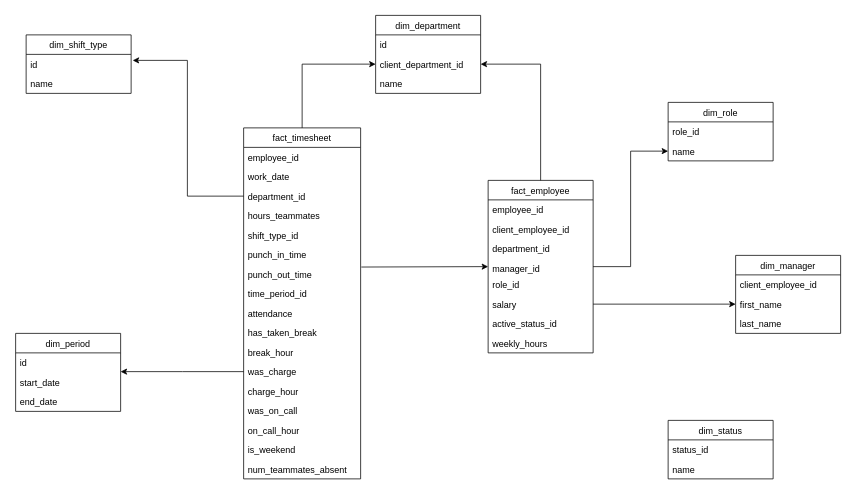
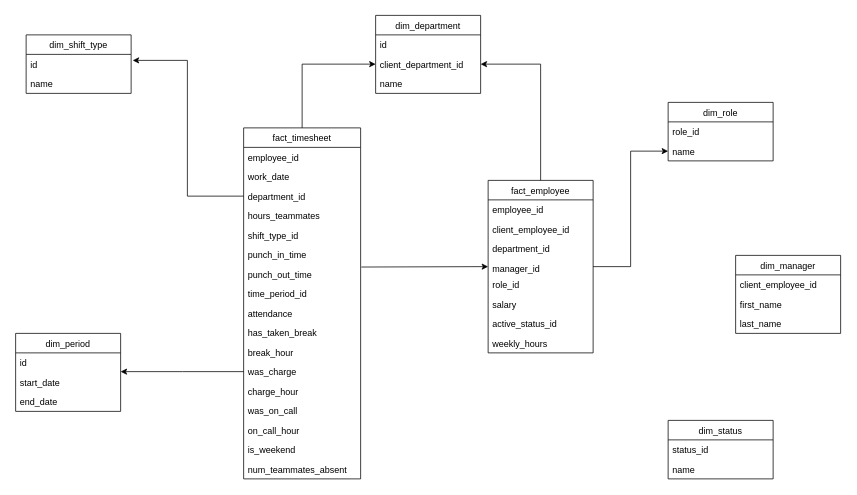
- <mxCell id="56" style="edgeStyle=orthogonalEdgeStyle;rounded=0;orthogonalLoop=1;jettySize=auto;html=1;entryX=0;entryY=0.5;entryDx=0;entryDy=0;" parent="1" source="27" target="38" edge="1"><mxGeometry relative="1" as="geometry" /></mxCell>
